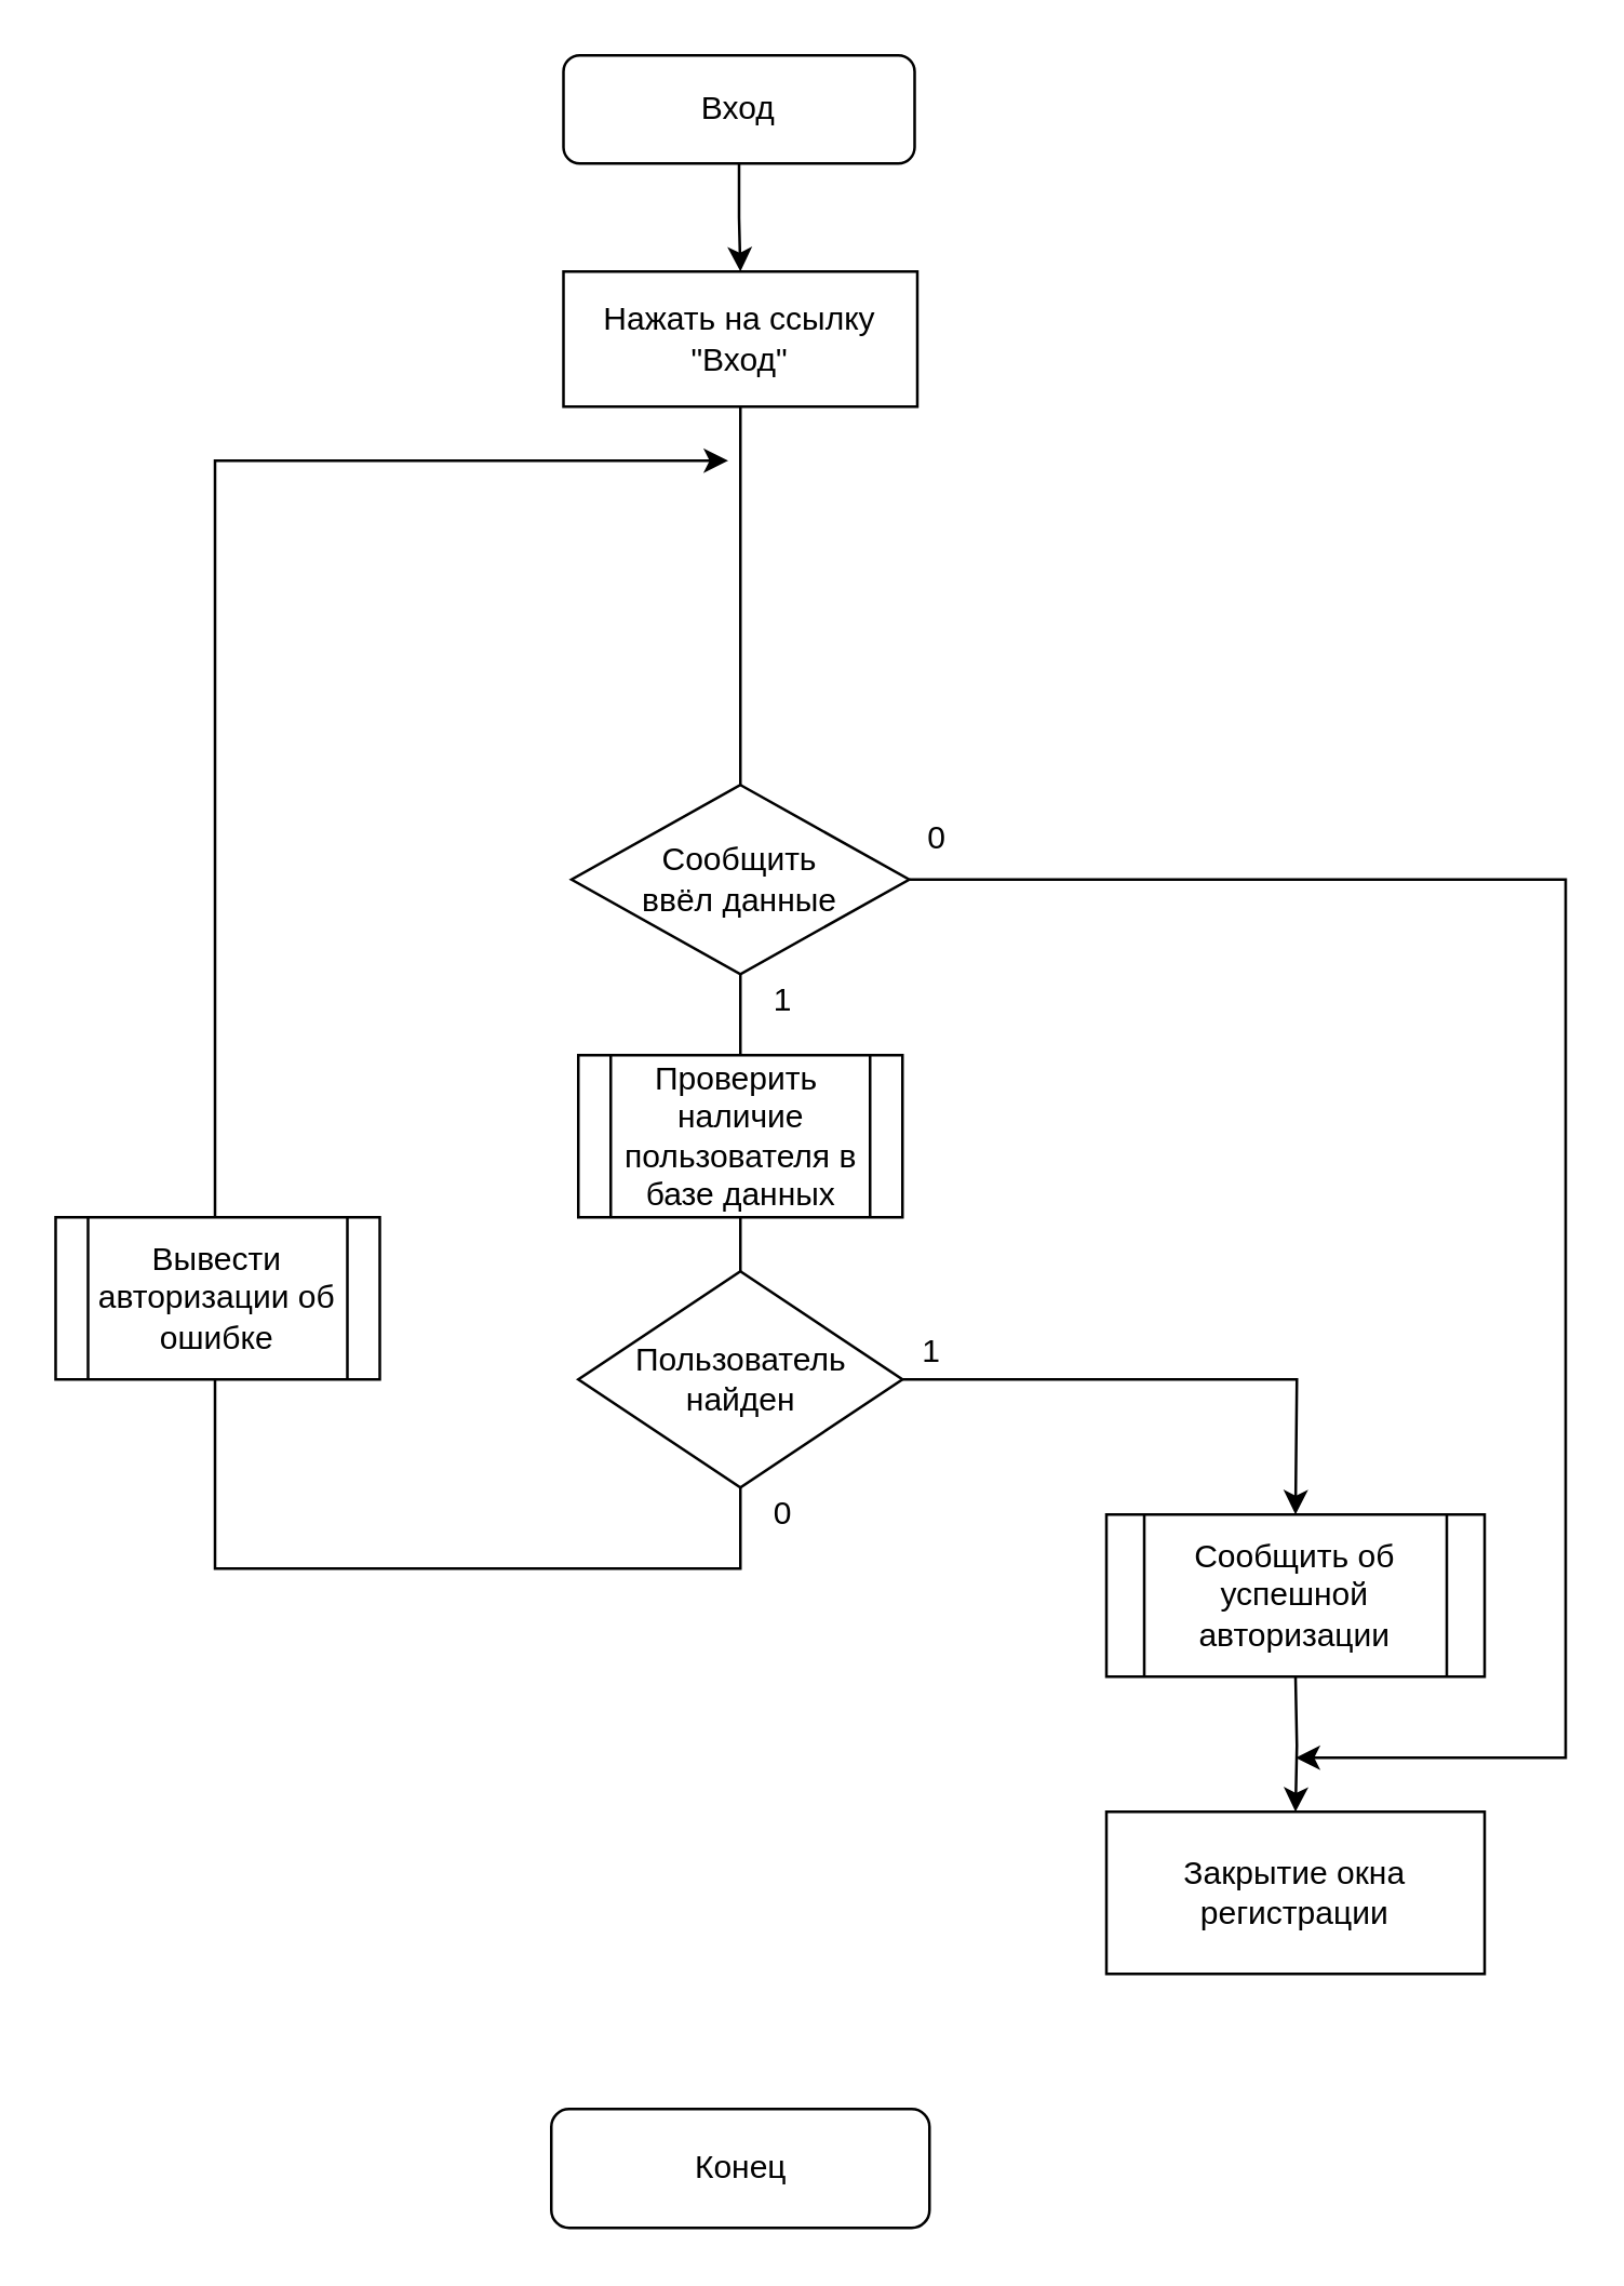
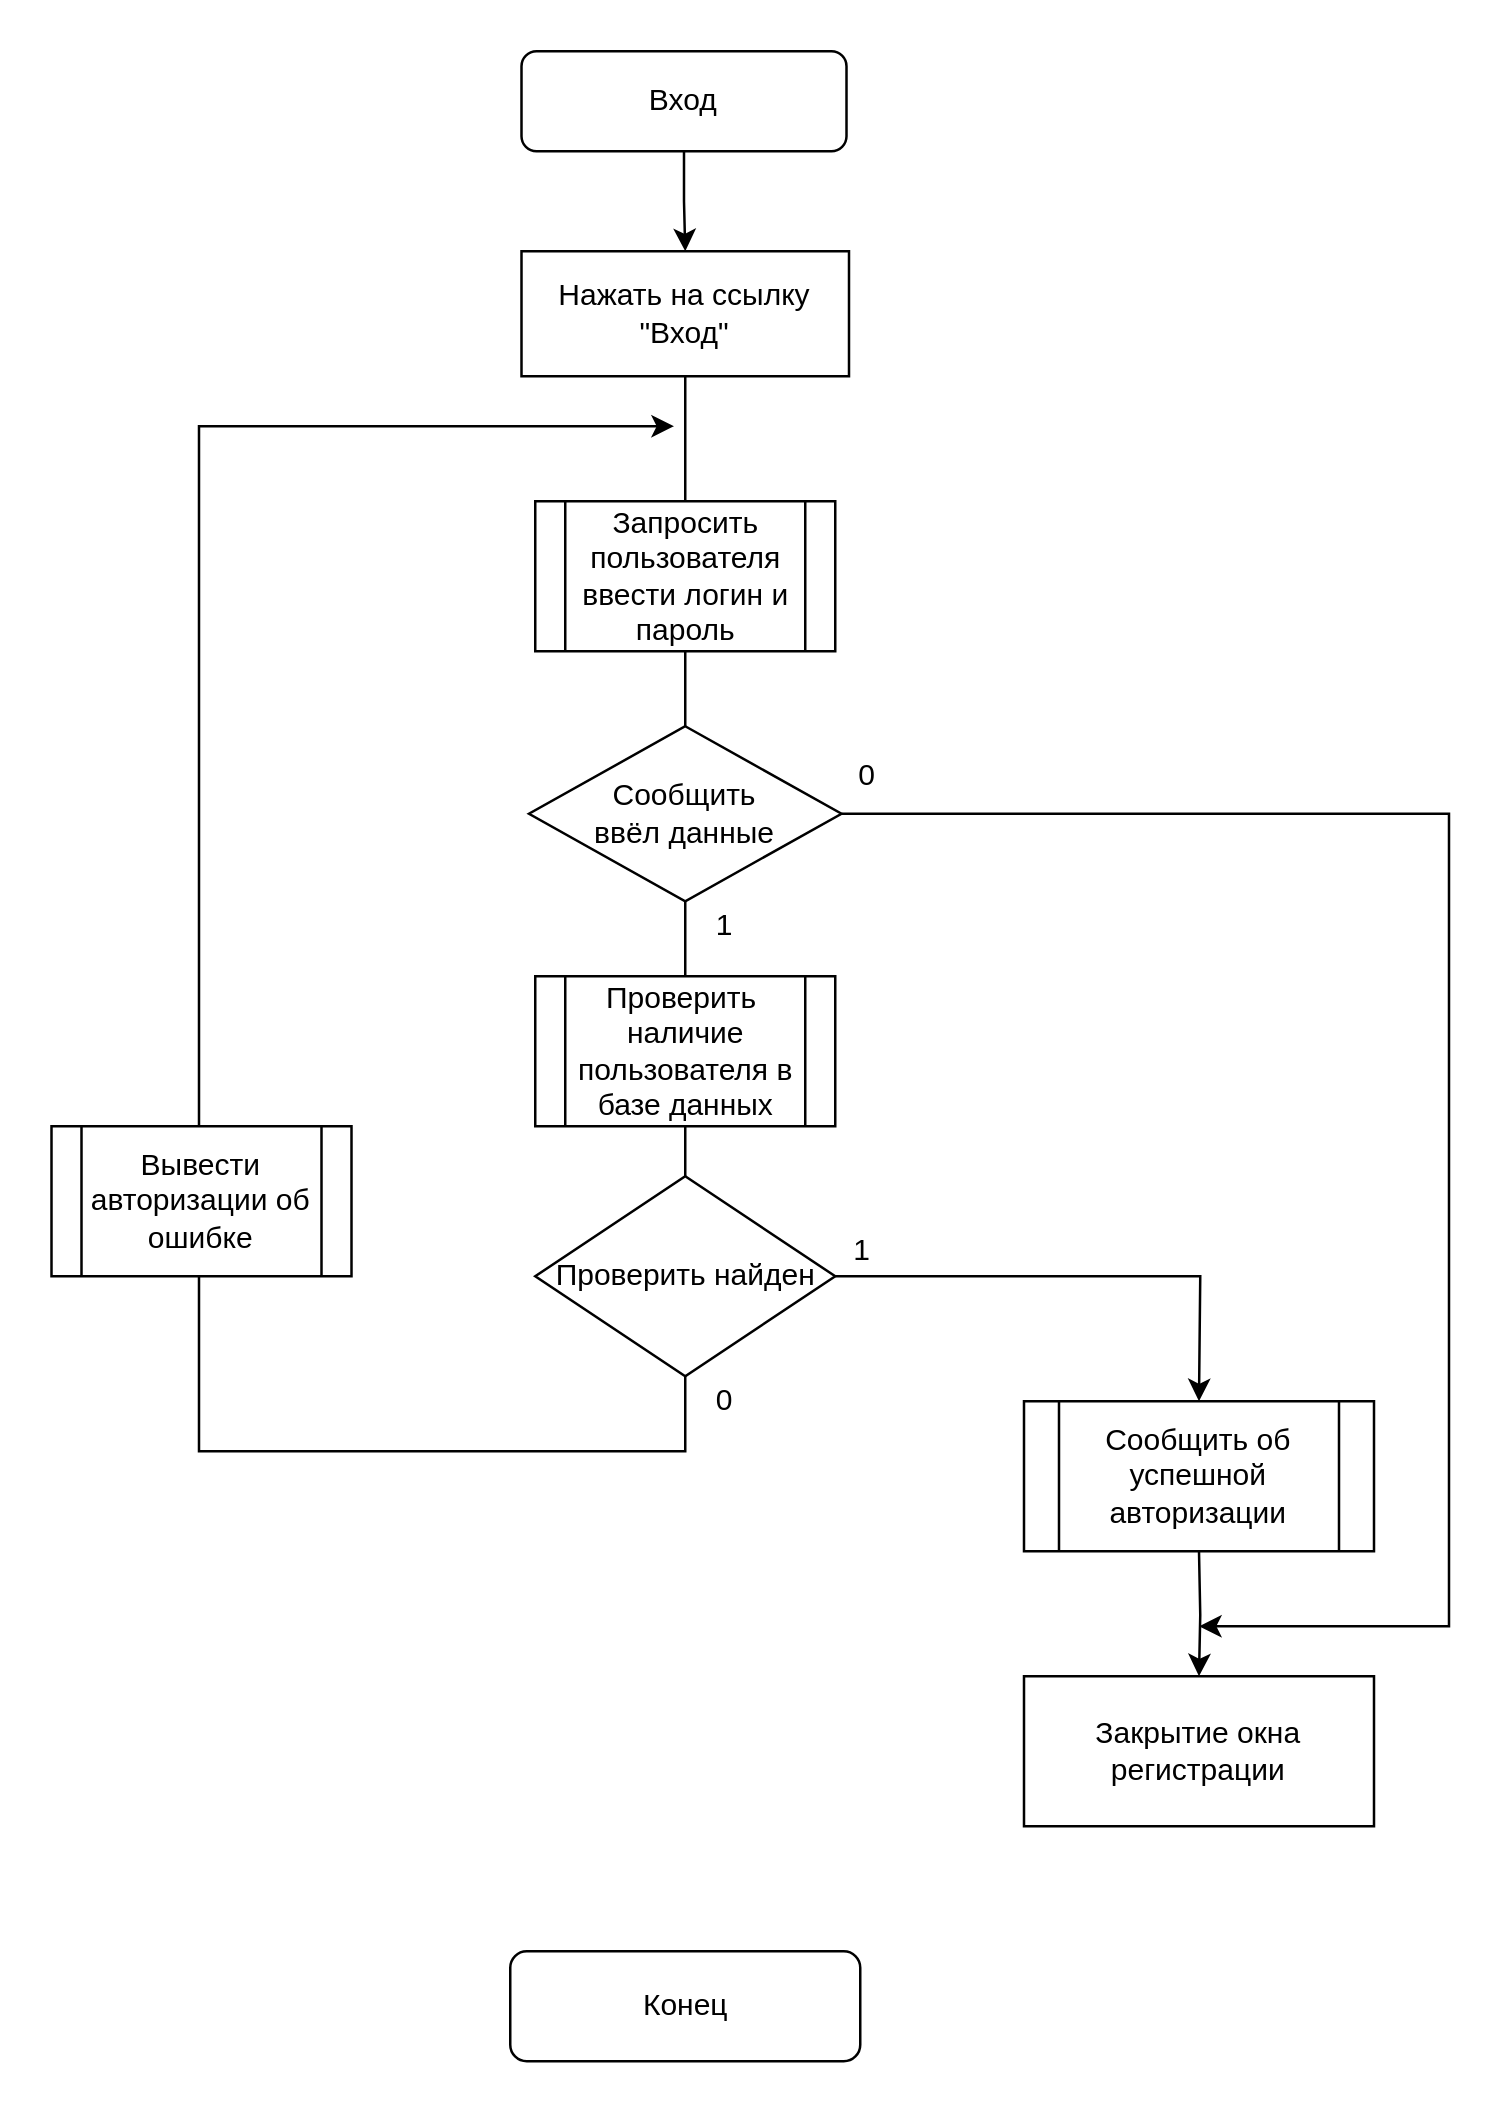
+ <mxCell id="17" value="&lt;span&gt;Запросить пользователя ввести логин и пароль&lt;/span&gt;" style="shape=process;whiteSpace=wrap;html=1;backgroundOutline=1;" vertex="1" parent="1"><mxGeometry x="213.5" y="200" width="120" height="60" as="geometry" /></mxCell>
- <mxCell id="12" value="Пользователь найден" style="rhombus;whiteSpace=wrap;html=1;fillColor=default;strokeColor=default;fontColor=default;" parent="1" vertex="1"><mxGeometry x="213.5" y="470" width="120" height="80" as="geometry" /></mxCell>
+ <mxCell id="12" value="Проверить найден" style="rhombus;whiteSpace=wrap;html=1;fillColor=default;strokeColor=default;fontColor=default;" parent="1" vertex="1"><mxGeometry x="213.5" y="470" width="120" height="80" as="geometry" /></mxCell>
